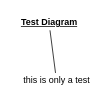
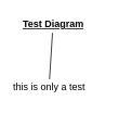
- <mxCell id="3" value="this is only a test" style="text;html=1;align=center;verticalAlign=middle;resizable=0;points=[];autosize=1;" vertex="1" parent="1"><mxGeometry x="25" y="97" width="100" height="20" as="geometry" /></mxCell>
+ <mxCell id="3" value="this is only a test" style="text;html=1;align=center;verticalAlign=middle;resizable=0;points=[];autosize=1;" vertex="1" parent="1"><mxGeometry x="10" y="97" width="100" height="20" as="geometry" /></mxCell>
